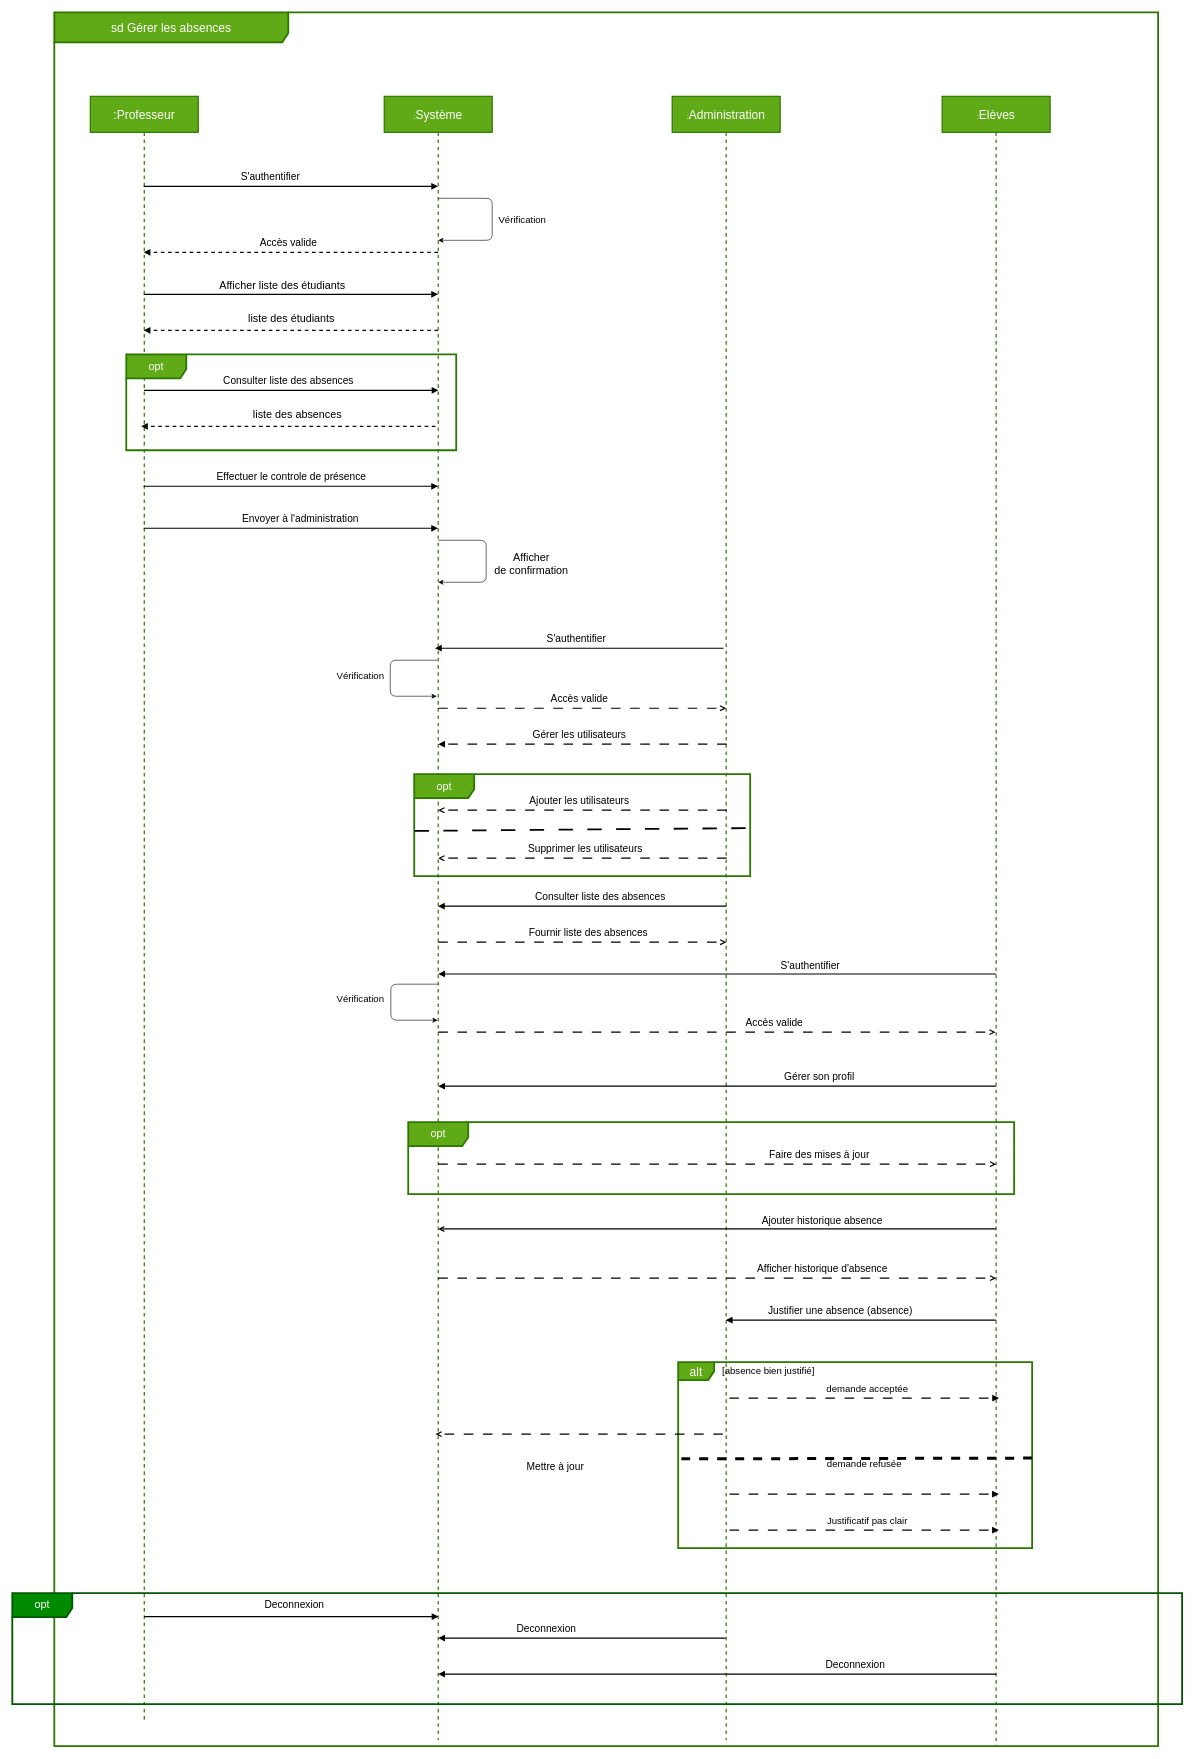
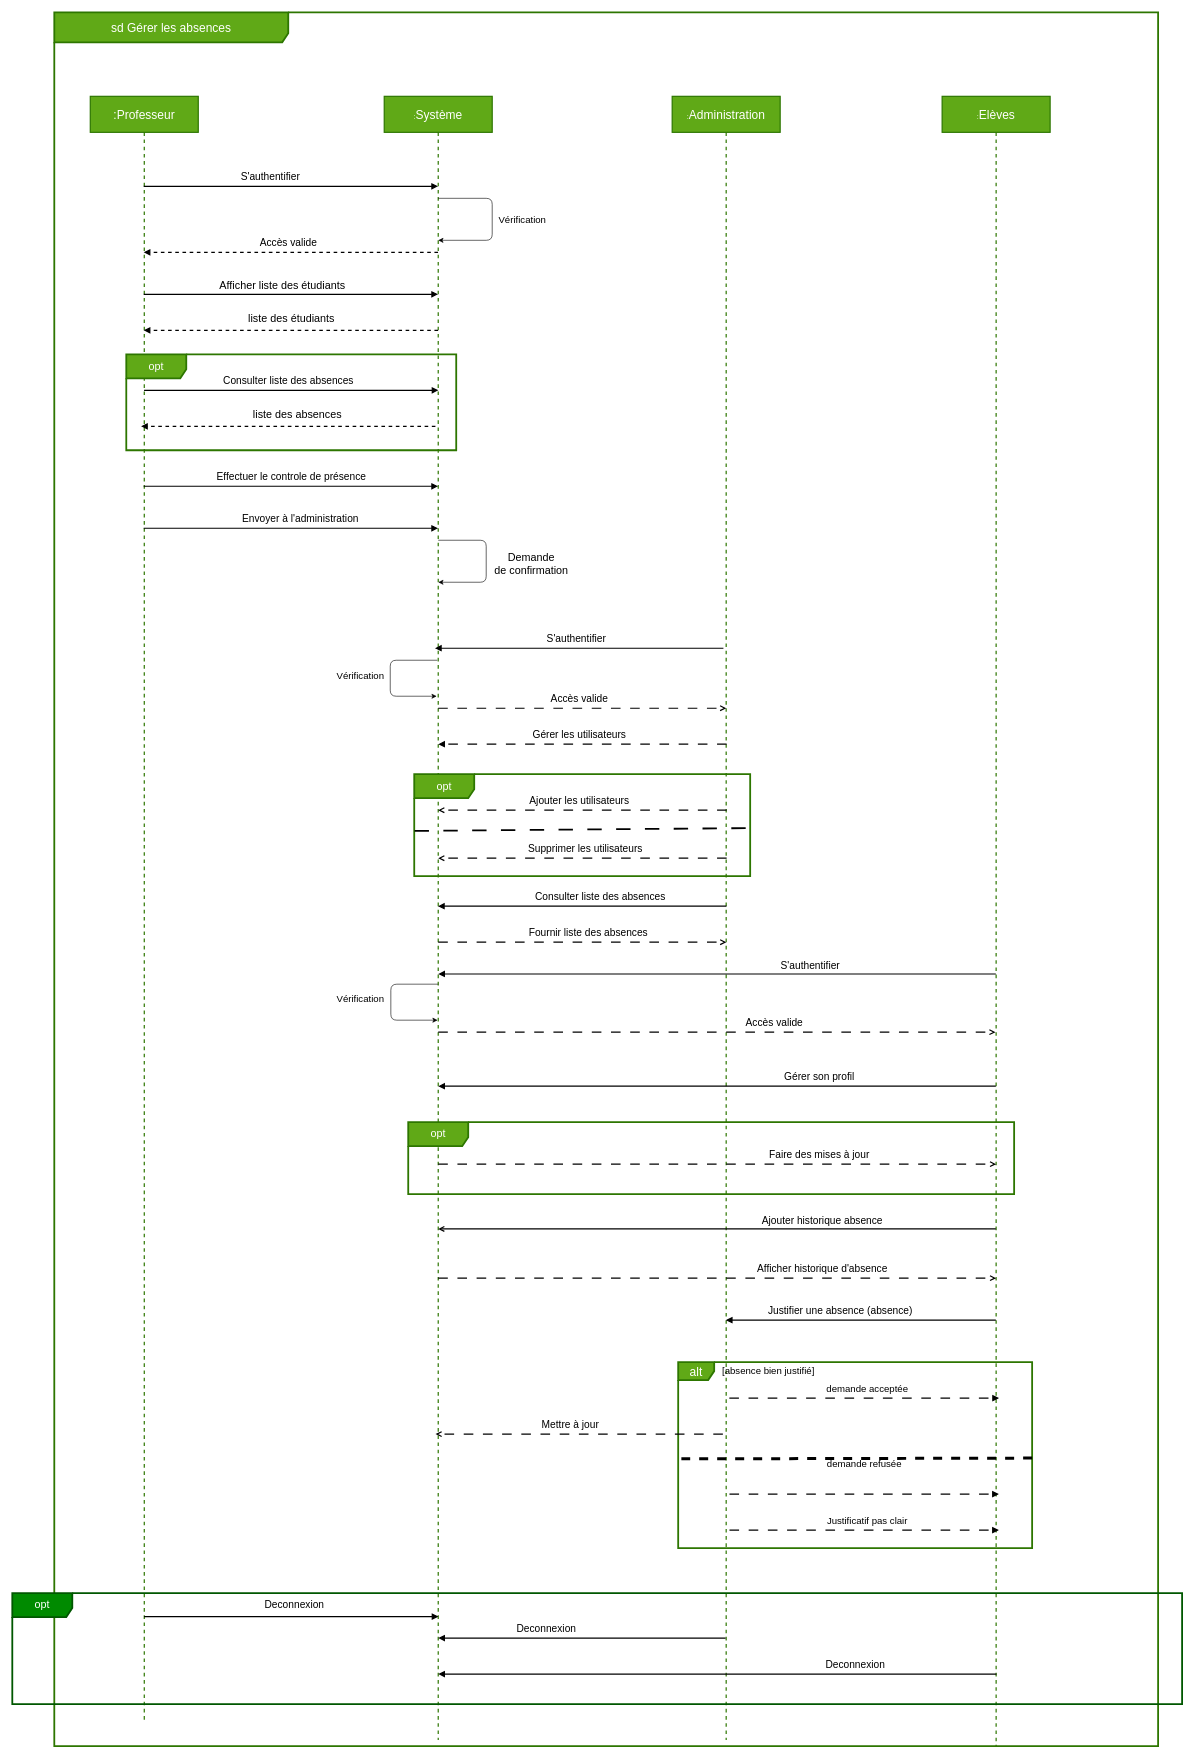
- <mxCell id="31" value="&lt;div&gt;&lt;font style=&quot;font-size: 18px;&quot;&gt;Afficher&lt;/font&gt;&lt;/div&gt;&lt;div&gt;&lt;font style=&quot;font-size: 18px;&quot;&gt;de confirmation&lt;/font&gt;&lt;/div&gt;" style="text;html=1;align=center;verticalAlign=middle;resizable=0;points=[];autosize=1;strokeColor=none;fillColor=none;strokeWidth=2;" vertex="1" parent="2"><mxGeometry x="720" y="890" width="150" height="60" as="geometry" /></mxCell>
+ <mxCell id="31" value="&lt;div&gt;&lt;font style=&quot;font-size: 18px;&quot;&gt;Demande&lt;/font&gt;&lt;/div&gt;&lt;div&gt;&lt;font style=&quot;font-size: 18px;&quot;&gt;de confirmation&lt;/font&gt;&lt;/div&gt;" style="text;html=1;align=center;verticalAlign=middle;resizable=0;points=[];autosize=1;strokeColor=none;fillColor=none;strokeWidth=2;" vertex="1" parent="2"><mxGeometry x="720" y="890" width="150" height="60" as="geometry" /></mxCell>
- <mxCell id="46" value="&lt;span style=&quot;font-size: 17px;&quot;&gt;Mettre à jour&lt;/span&gt;" style="text;html=1;align=center;verticalAlign=middle;resizable=0;points=[];autosize=1;strokeColor=none;fillColor=none;" vertex="1" parent="2"><mxGeometry x="775" y="2410" width="120" height="30" as="geometry" /></mxCell>
+ <mxCell id="46" value="&lt;span style=&quot;font-size: 17px;&quot;&gt;Mettre à jour&lt;/span&gt;" style="text;html=1;align=center;verticalAlign=middle;resizable=0;points=[];autosize=1;strokeColor=none;fillColor=none;" vertex="1" parent="2"><mxGeometry x="800" y="2340" width="120" height="30" as="geometry" /></mxCell>
